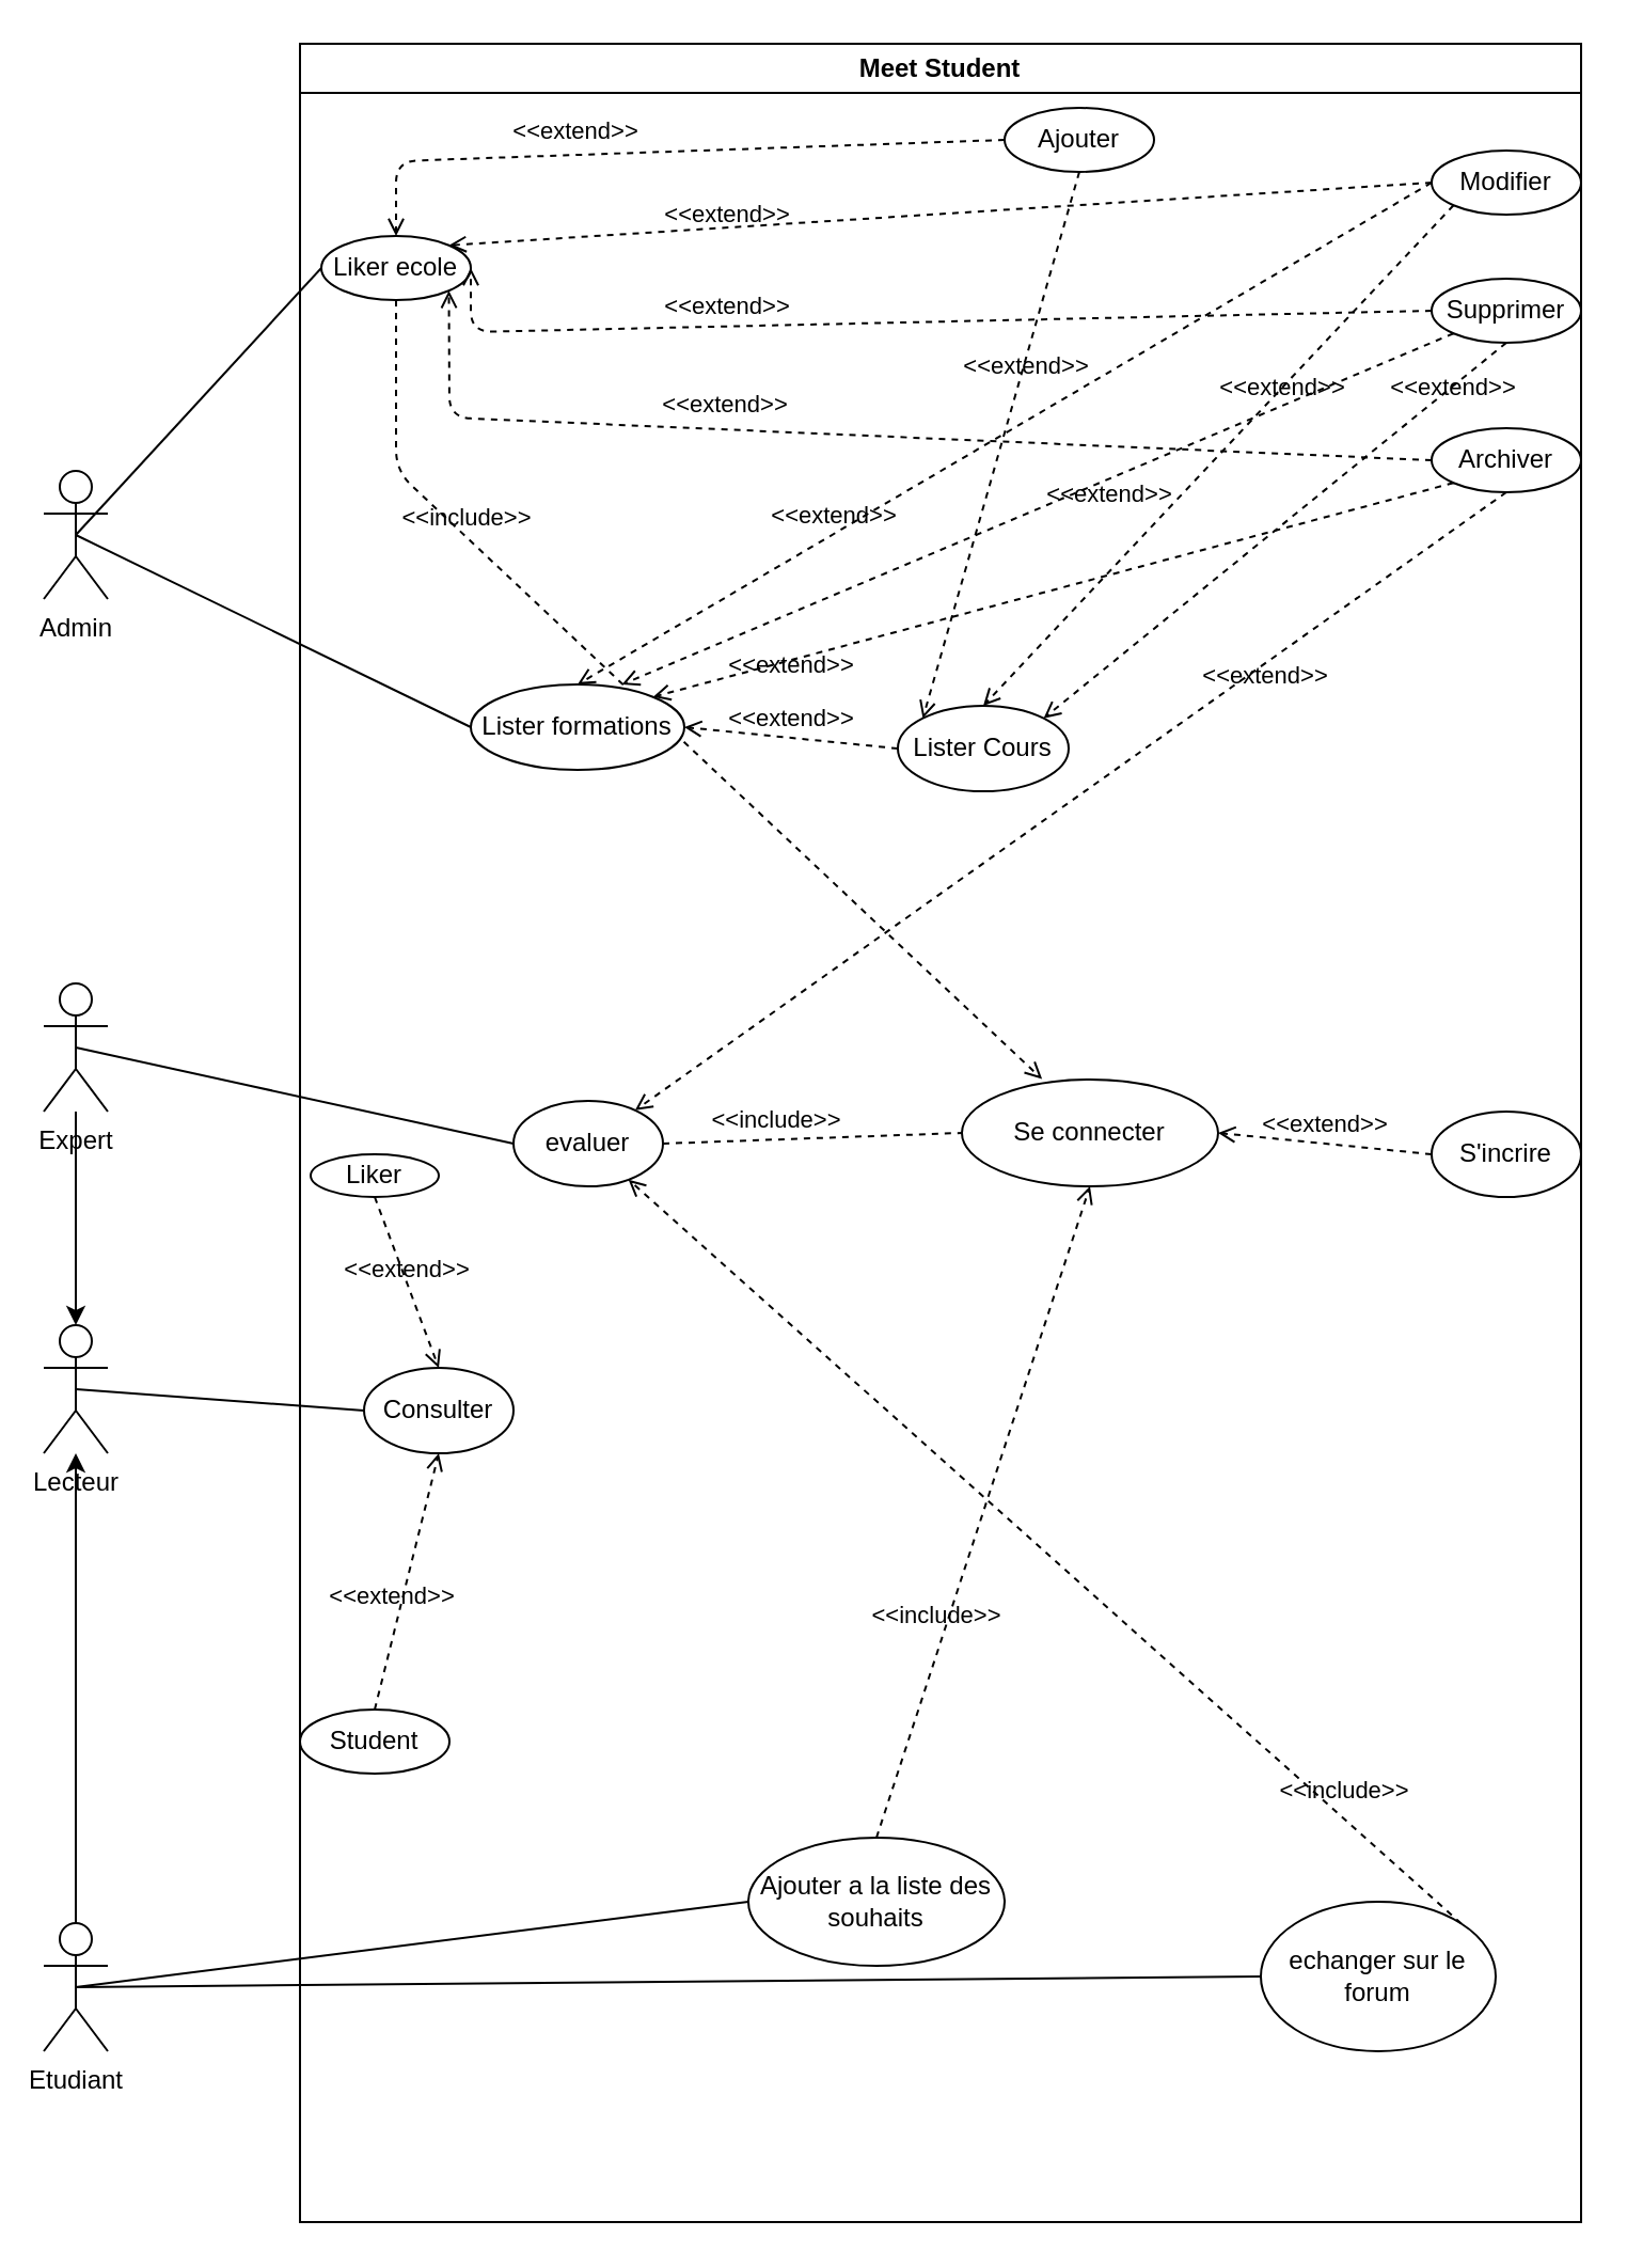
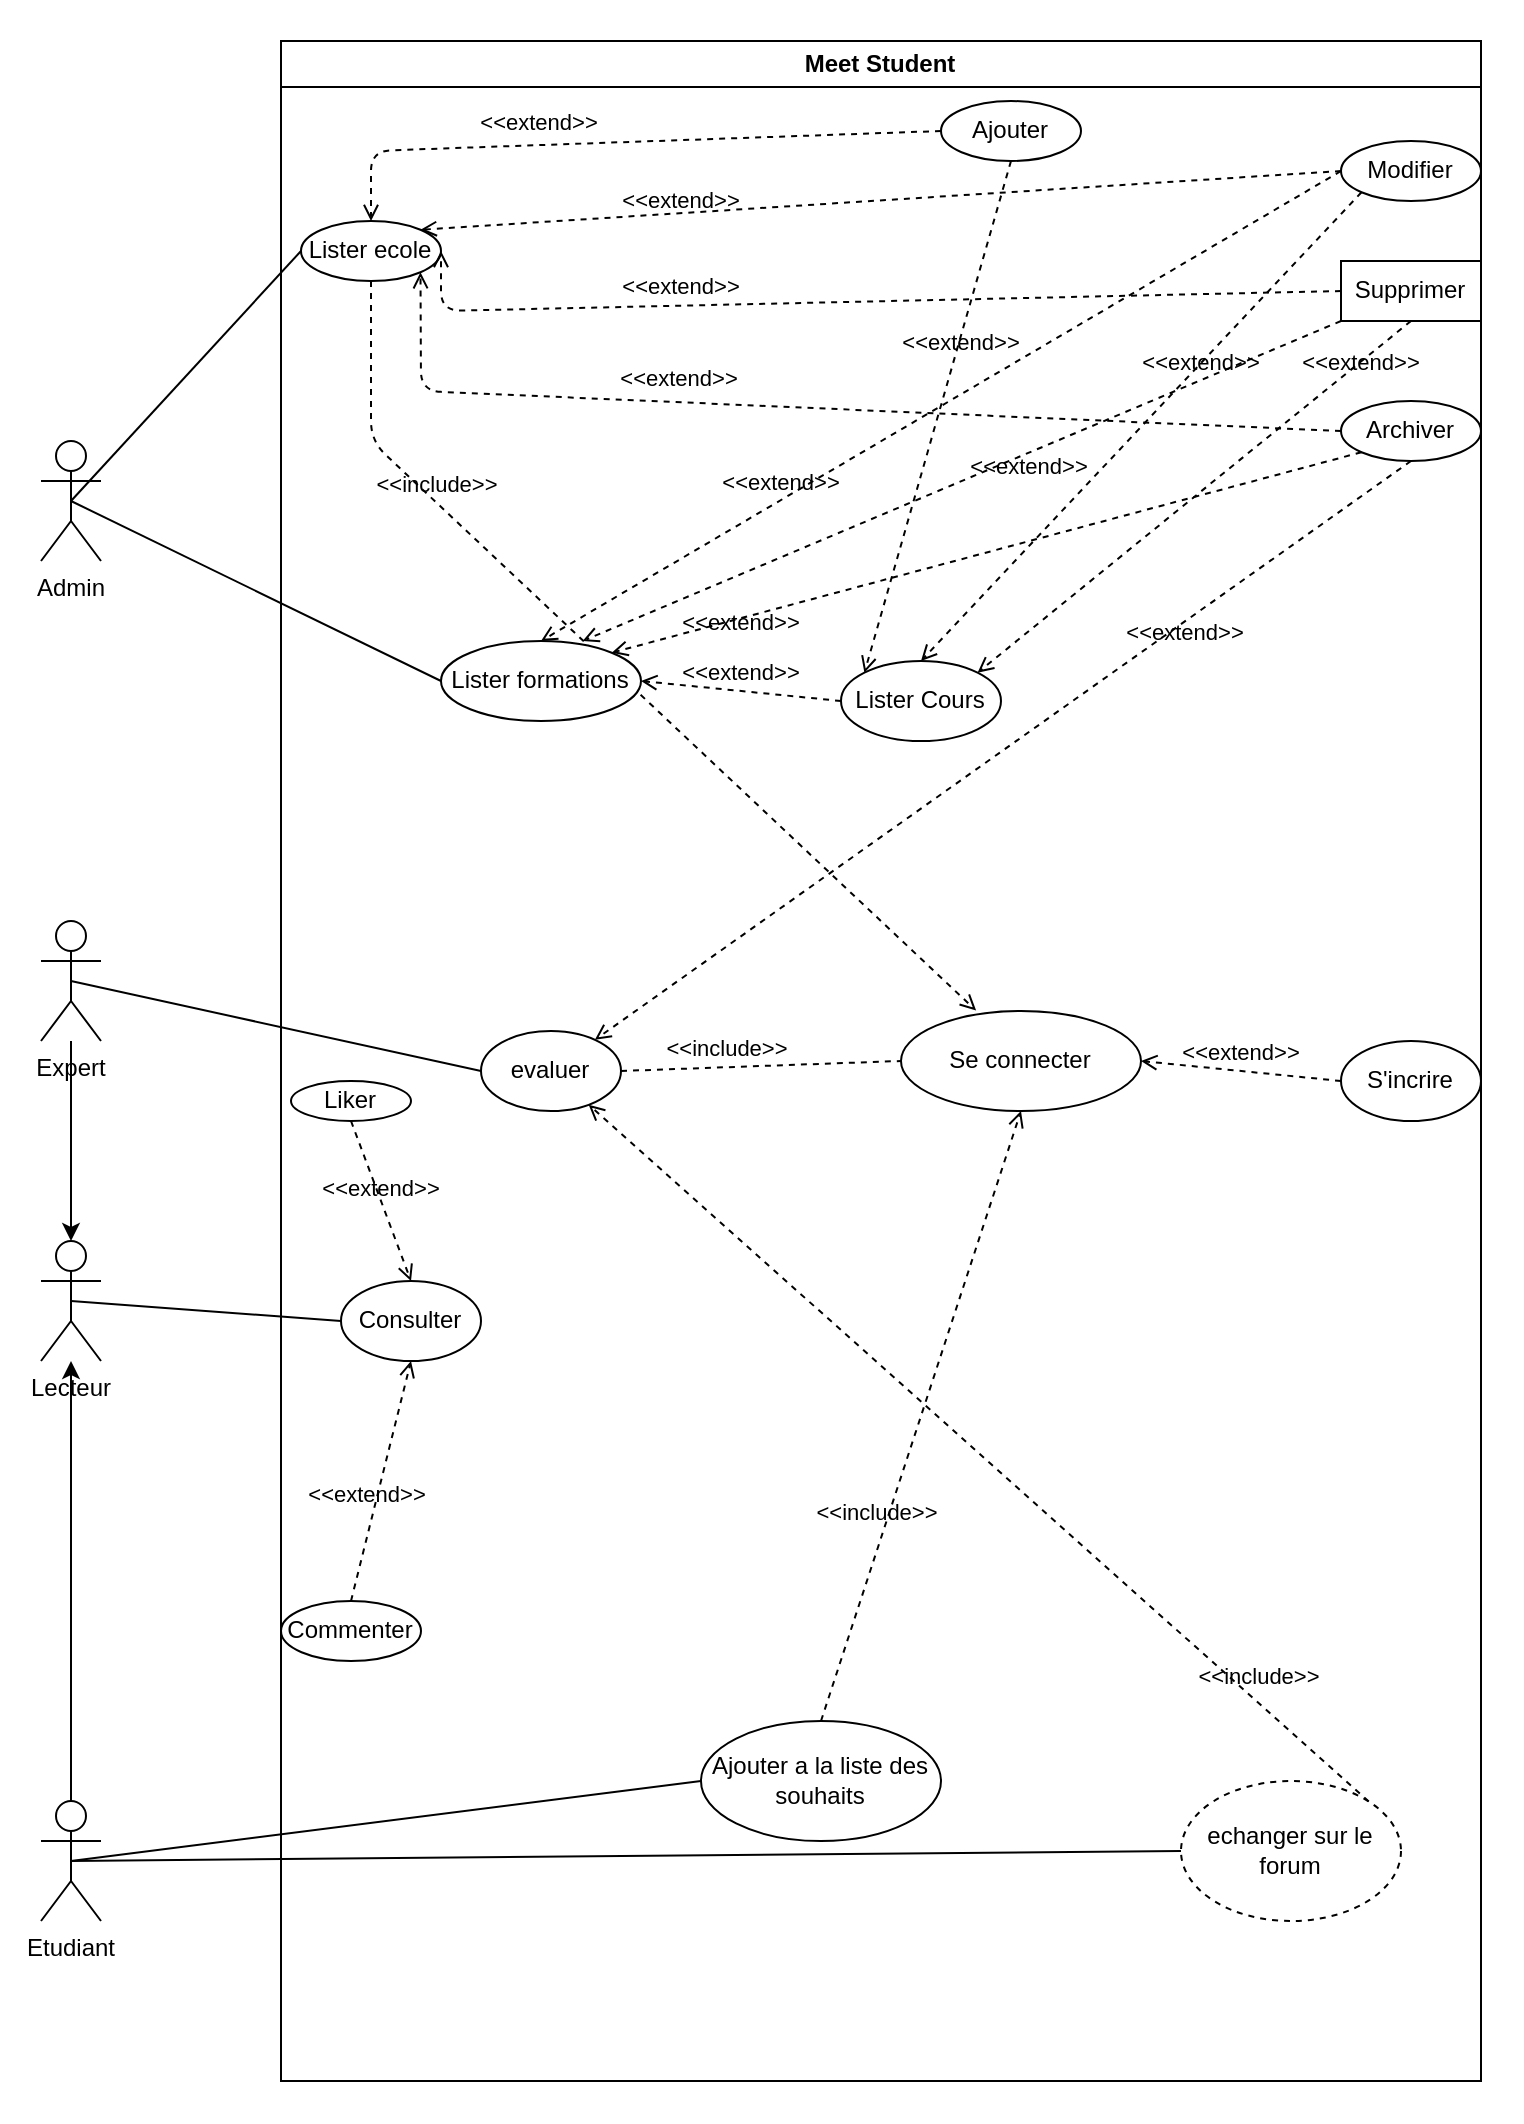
- <mxCell id="8" value="Liker ecole" style="ellipse;whiteSpace=wrap;html=1;" parent="2" vertex="1"><mxGeometry x="10" y="90" width="70" height="30" as="geometry" /></mxCell>
+ <mxCell id="8" value="Lister ecole" style="ellipse;whiteSpace=wrap;html=1;" parent="2" vertex="1"><mxGeometry x="10" y="90" width="70" height="30" as="geometry" /></mxCell>
- <mxCell id="6" value="Supprimer" style="ellipse;whiteSpace=wrap;html=1;" parent="2" vertex="1"><mxGeometry x="530" y="110" width="70" height="30" as="geometry" /></mxCell>
+ <mxCell id="6" value="Supprimer" style="whiteSpace=wrap;html=1;rounded=0;" parent="2" vertex="1"><mxGeometry x="530" y="110" width="70" height="30" as="geometry" /></mxCell>
- <mxCell id="23" value="Student" style="ellipse;whiteSpace=wrap;html=1;" parent="2" vertex="1"><mxGeometry y="780" width="70" height="30" as="geometry" /></mxCell>
+ <mxCell id="23" value="Commenter" style="ellipse;whiteSpace=wrap;html=1;" parent="2" vertex="1"><mxGeometry y="780" width="70" height="30" as="geometry" /></mxCell>
- <mxCell id="21" value="echanger sur le forum" style="ellipse;whiteSpace=wrap;html=1;" parent="2" vertex="1"><mxGeometry x="450" y="870" width="110" height="70" as="geometry" /></mxCell>
+ <mxCell id="21" value="echanger sur le forum" style="ellipse;whiteSpace=wrap;html=1;dashed=1;" parent="2" vertex="1"><mxGeometry x="450" y="870" width="110" height="70" as="geometry" /></mxCell>
